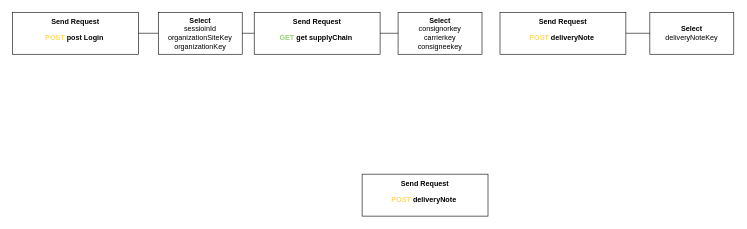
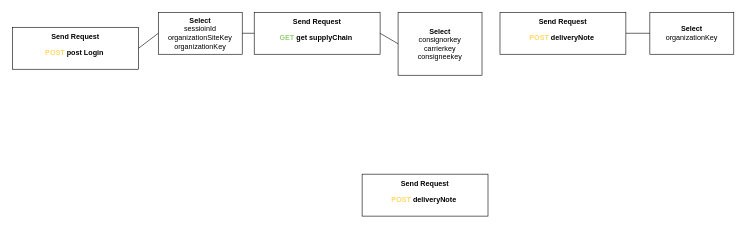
- <mxCell id="2" value="&lt;b&gt;Send Request&lt;br&gt;&lt;/b&gt;&lt;p&gt;&lt;b&gt;&lt;font color=&quot;#ffd966&quot;&gt;POST &lt;/font&gt;post Login&lt;font color=&quot;#ffd966&quot;&gt;&amp;nbsp;&lt;/font&gt;&lt;/b&gt;&lt;/p&gt;" style="rounded=0;whiteSpace=wrap;html=1;" parent="1" vertex="1"><mxGeometry x="20" y="20" width="210" height="70" as="geometry" /></mxCell>
+ <mxCell id="2" value="&lt;b&gt;Send Request&lt;br&gt;&lt;/b&gt;&lt;p&gt;&lt;b&gt;&lt;font color=&quot;#ffd966&quot;&gt;POST &lt;/font&gt;post Login&lt;font color=&quot;#ffd966&quot;&gt;&amp;nbsp;&lt;/font&gt;&lt;/b&gt;&lt;/p&gt;" style="rounded=0;whiteSpace=wrap;html=1;" parent="1" vertex="1"><mxGeometry x="20" y="45" width="210" height="70" as="geometry" /></mxCell>
- <mxCell id="7" value="&lt;b&gt;Select&lt;/b&gt;&lt;br&gt;consignorkey&lt;br&gt;carrierkey&lt;br&gt;consigneekey" style="rounded=0;whiteSpace=wrap;html=1;fontColor=#000000;" vertex="1" parent="1"><mxGeometry x="663" y="20" width="140" height="70" as="geometry" /></mxCell>
+ <mxCell id="7" value="&lt;b&gt;Select&lt;/b&gt;&lt;br&gt;consignorkey&lt;br&gt;carrierkey&lt;br&gt;consigneekey" style="rounded=0;whiteSpace=wrap;html=1;fontColor=#000000;" vertex="1" parent="1"><mxGeometry x="663" y="20" width="140" height="105" as="geometry" /></mxCell>
- <mxCell id="10" value="&lt;b&gt;Select&lt;/b&gt;&lt;br&gt;deliveryNoteKey" style="rounded=0;whiteSpace=wrap;html=1;fontColor=#000000;" vertex="1" parent="1"><mxGeometry x="1083" y="20" width="140" height="70" as="geometry" /></mxCell>
+ <mxCell id="10" value="&lt;b&gt;Select&lt;/b&gt;&lt;br&gt;organizationKey" style="rounded=0;whiteSpace=wrap;html=1;fontColor=#000000;" vertex="1" parent="1"><mxGeometry x="1083" y="20" width="140" height="70" as="geometry" /></mxCell>
